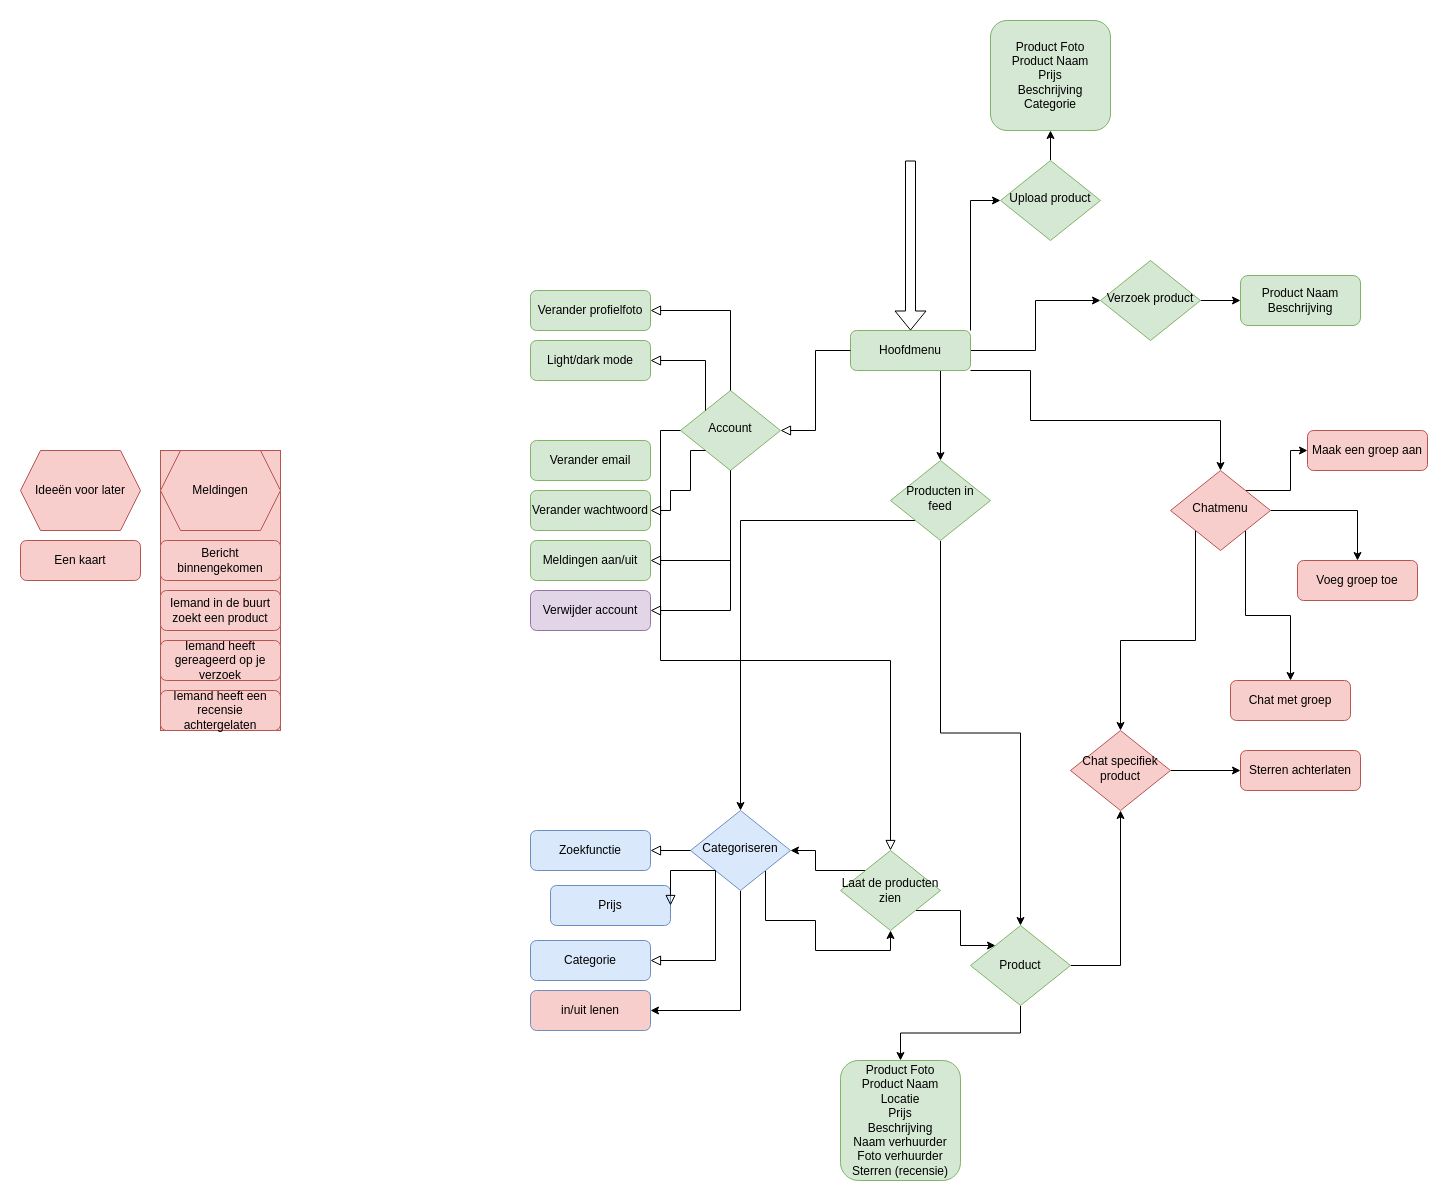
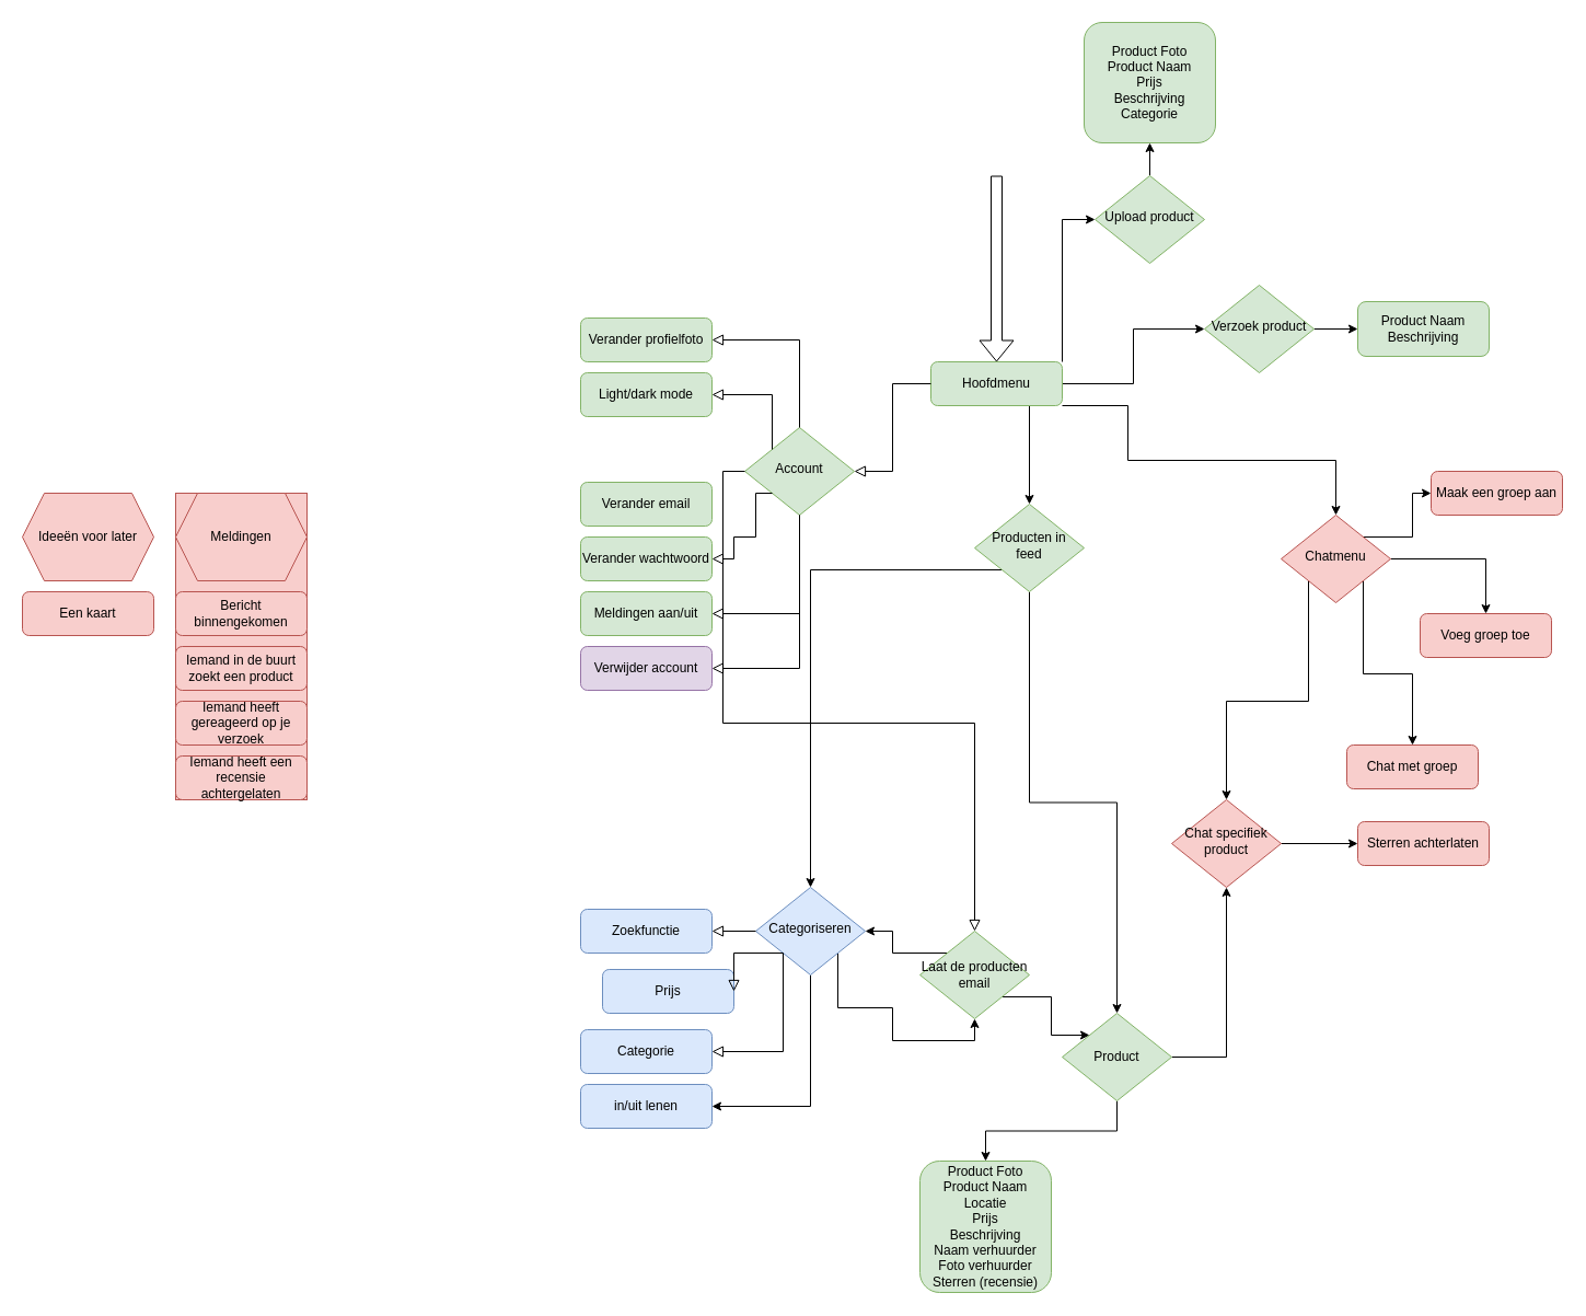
- <mxCell id="43" value="Laat de producten zien" style="rhombus;whiteSpace=wrap;html=1;fillColor=#d5e8d4;strokeColor=#82b366;" parent="1" vertex="1"><mxGeometry x="840" y="850" width="100" height="80" as="geometry" /></mxCell>
+ <mxCell id="43" value="Laat de producten email" style="rhombus;whiteSpace=wrap;html=1;fillColor=#d5e8d4;strokeColor=#82b366;" parent="1" vertex="1"><mxGeometry x="840" y="850" width="100" height="80" as="geometry" /></mxCell>
- <mxCell id="62" value="in/uit lenen" style="rounded=1;whiteSpace=wrap;html=1;fontSize=12;glass=0;strokeWidth=1;shadow=0;fillColor=#f8cecc;strokeColor=#6c8ebf;" parent="1" vertex="1"><mxGeometry x="530" y="990" width="120" height="40" as="geometry" /></mxCell>
+ <mxCell id="62" value="in/uit lenen" style="rounded=1;whiteSpace=wrap;html=1;fontSize=12;glass=0;strokeWidth=1;shadow=0;fillColor=#dae8fc;strokeColor=#6c8ebf;" parent="1" vertex="1"><mxGeometry x="530" y="990" width="120" height="40" as="geometry" /></mxCell>
